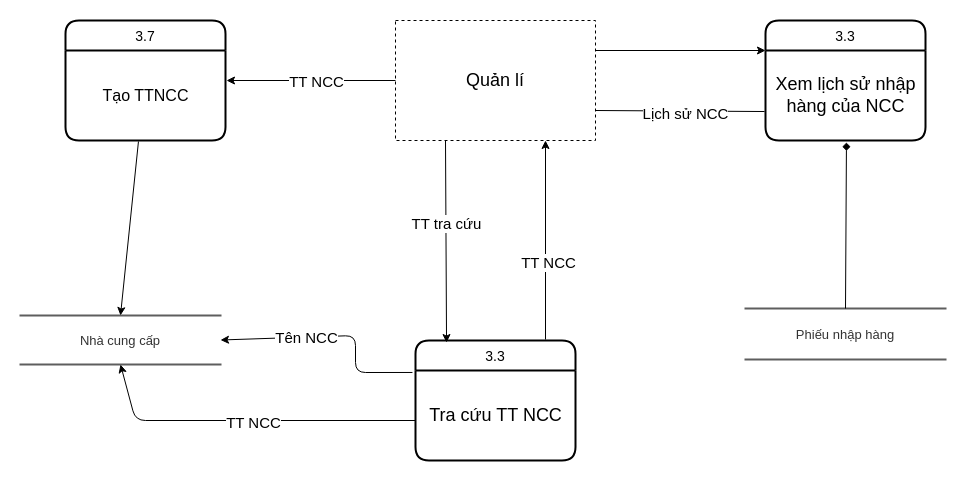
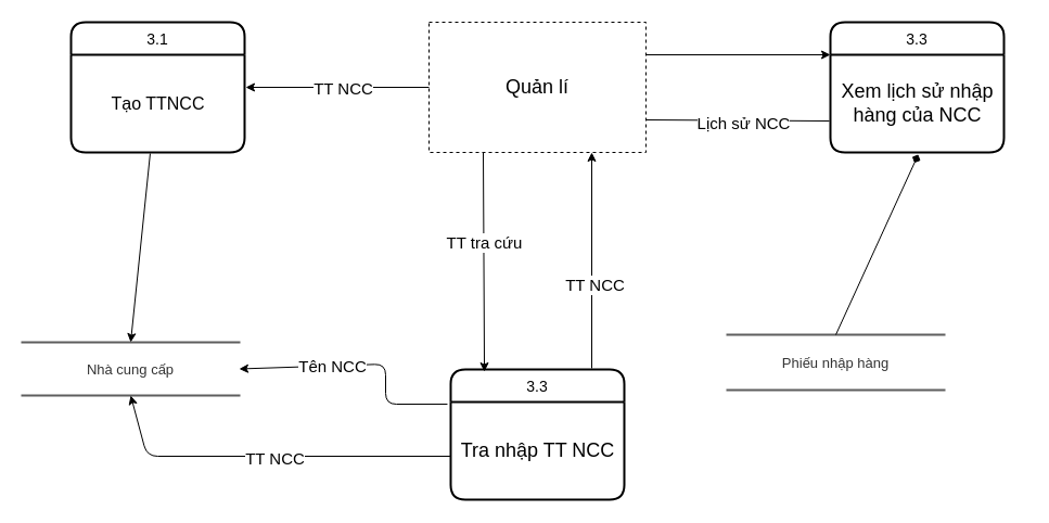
- <mxCell id="2" value="3.7" style="swimlane;childLayout=stackLayout;horizontal=1;startSize=30;horizontalStack=0;rounded=1;fontSize=14;fontStyle=0;strokeWidth=2;resizeParent=0;resizeLast=1;shadow=0;dashed=0;align=center;" vertex="1" parent="1"><mxGeometry x="65" y="20" width="160" height="120" as="geometry" /></mxCell>
+ <mxCell id="2" value="3.1" style="swimlane;childLayout=stackLayout;horizontal=1;startSize=30;horizontalStack=0;rounded=1;fontSize=14;fontStyle=0;strokeWidth=2;resizeParent=0;resizeLast=1;shadow=0;dashed=0;align=center;" vertex="1" parent="1"><mxGeometry x="65" y="20" width="160" height="120" as="geometry" /></mxCell>
- <mxCell id="7" value="Phiếu nhập hàng" style="html=1;whiteSpace=wrap;shape=partialRectangle;right=0;left=0;whiteSpace=wrap;fontSize=13;fontColor=#333333;spacing=0;strokeColor=#5e5e5e;strokeOpacity=100;rounded=1;absoluteArcSize=1;arcSize=7.2;strokeWidth=2;" vertex="1" zOrder="24" parent="1"><mxGeometry x="745" y="308" width="200" height="51" as="geometry" /></mxCell>
+ <mxCell id="7" value="Phiếu nhập hàng" style="html=1;whiteSpace=wrap;shape=partialRectangle;right=0;left=0;whiteSpace=wrap;fontSize=13;fontColor=#333333;spacing=0;strokeColor=#5e5e5e;strokeOpacity=100;rounded=1;absoluteArcSize=1;arcSize=7.2;strokeWidth=2;" vertex="1" zOrder="24" parent="1"><mxGeometry x="670" y="308" width="200" height="51" as="geometry" /></mxCell>
- <mxCell id="5" value="&lt;font style=&quot;font-size: 18px&quot;&gt;Tra cứu TT NCC&lt;/font&gt;" style="text;html=1;align=center;verticalAlign=middle;resizable=0;points=[];autosize=1;" vertex="1" parent="4"><mxGeometry y="30" width="160" height="90" as="geometry" /></mxCell>
+ <mxCell id="5" value="&lt;font style=&quot;font-size: 18px&quot;&gt;Tra nhập TT NCC&lt;/font&gt;" style="text;html=1;align=center;verticalAlign=middle;resizable=0;points=[];autosize=1;" vertex="1" parent="4"><mxGeometry y="30" width="160" height="90" as="geometry" /></mxCell>
